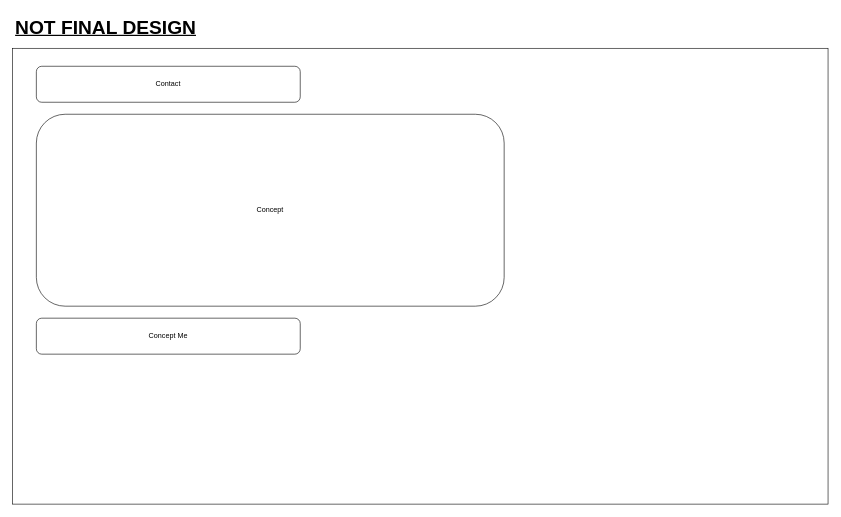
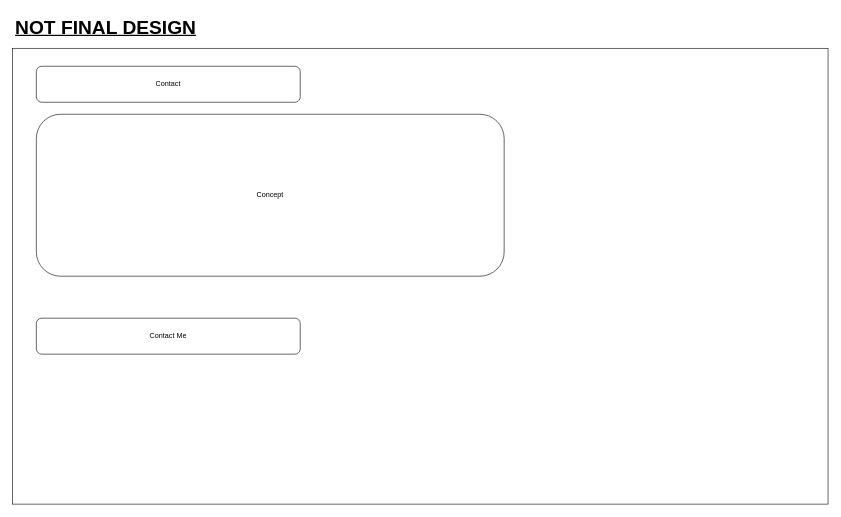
- <mxCell id="5" value="Concept" style="rounded=1;whiteSpace=wrap;html=1;" vertex="1" parent="1"><mxGeometry x="60" y="190" width="780" height="320" as="geometry" /></mxCell>
+ <mxCell id="5" value="Concept" style="rounded=1;whiteSpace=wrap;html=1;" vertex="1" parent="1"><mxGeometry x="60" y="190" width="780" height="270" as="geometry" /></mxCell>
- <mxCell id="6" value="Concept Me" style="rounded=1;whiteSpace=wrap;html=1;" vertex="1" parent="1"><mxGeometry x="60" y="530" width="440" height="60" as="geometry" /></mxCell>
+ <mxCell id="6" value="Contact Me" style="rounded=1;whiteSpace=wrap;html=1;" vertex="1" parent="1"><mxGeometry x="60" y="530" width="440" height="60" as="geometry" /></mxCell>
